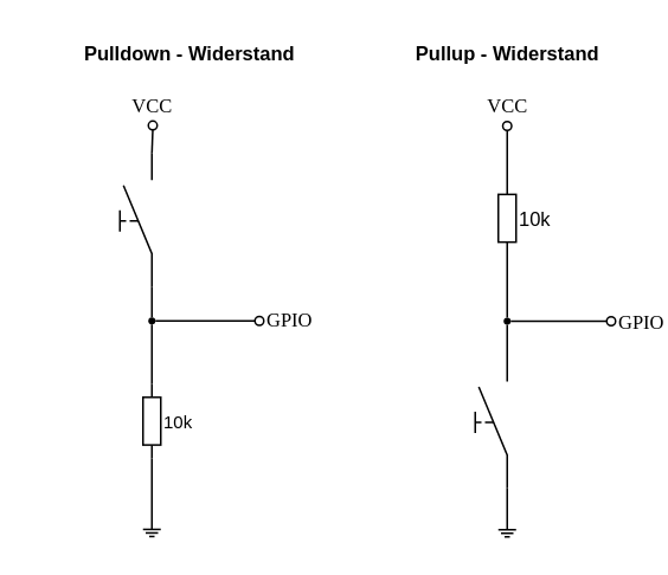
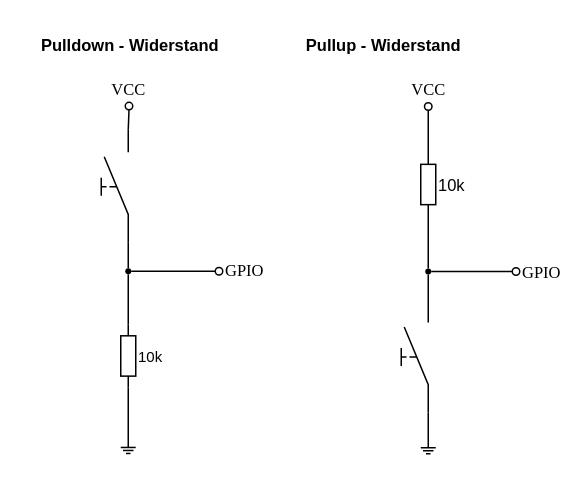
- <mxCell id="29" value="&lt;span&gt;Pulldown - Widerstand&lt;/span&gt;" style="text;html=1;align=center;verticalAlign=middle;resizable=0;points=[];autosize=1;fontSize=11;fontStyle=1" vertex="1" parent="1"><mxGeometry x="40.5" y="20" width="130" height="20" as="geometry" /></mxCell>
+ <mxCell id="29" value="&lt;span&gt;Pulldown - Widerstand&lt;/span&gt;" style="text;html=1;align=center;verticalAlign=middle;resizable=0;points=[];autosize=1;fontSize=11;fontStyle=1" vertex="1" parent="1"><mxGeometry x="20.5" y="20" width="130" height="20" as="geometry" /></mxCell>
- <mxCell id="30" value="&lt;b&gt;Pullup - Widerstand&lt;/b&gt;" style="text;html=1;align=center;verticalAlign=middle;resizable=0;points=[];autosize=1;fontSize=11;" vertex="1" parent="1"><mxGeometry x="225" y="20" width="120" height="20" as="geometry" /></mxCell>
+ <mxCell id="30" value="&lt;b&gt;Pullup - Widerstand&lt;/b&gt;" style="text;html=1;align=center;verticalAlign=middle;resizable=0;points=[];autosize=1;fontSize=11;" vertex="1" parent="1"><mxGeometry x="195" y="20" width="120" height="20" as="geometry" /></mxCell>
